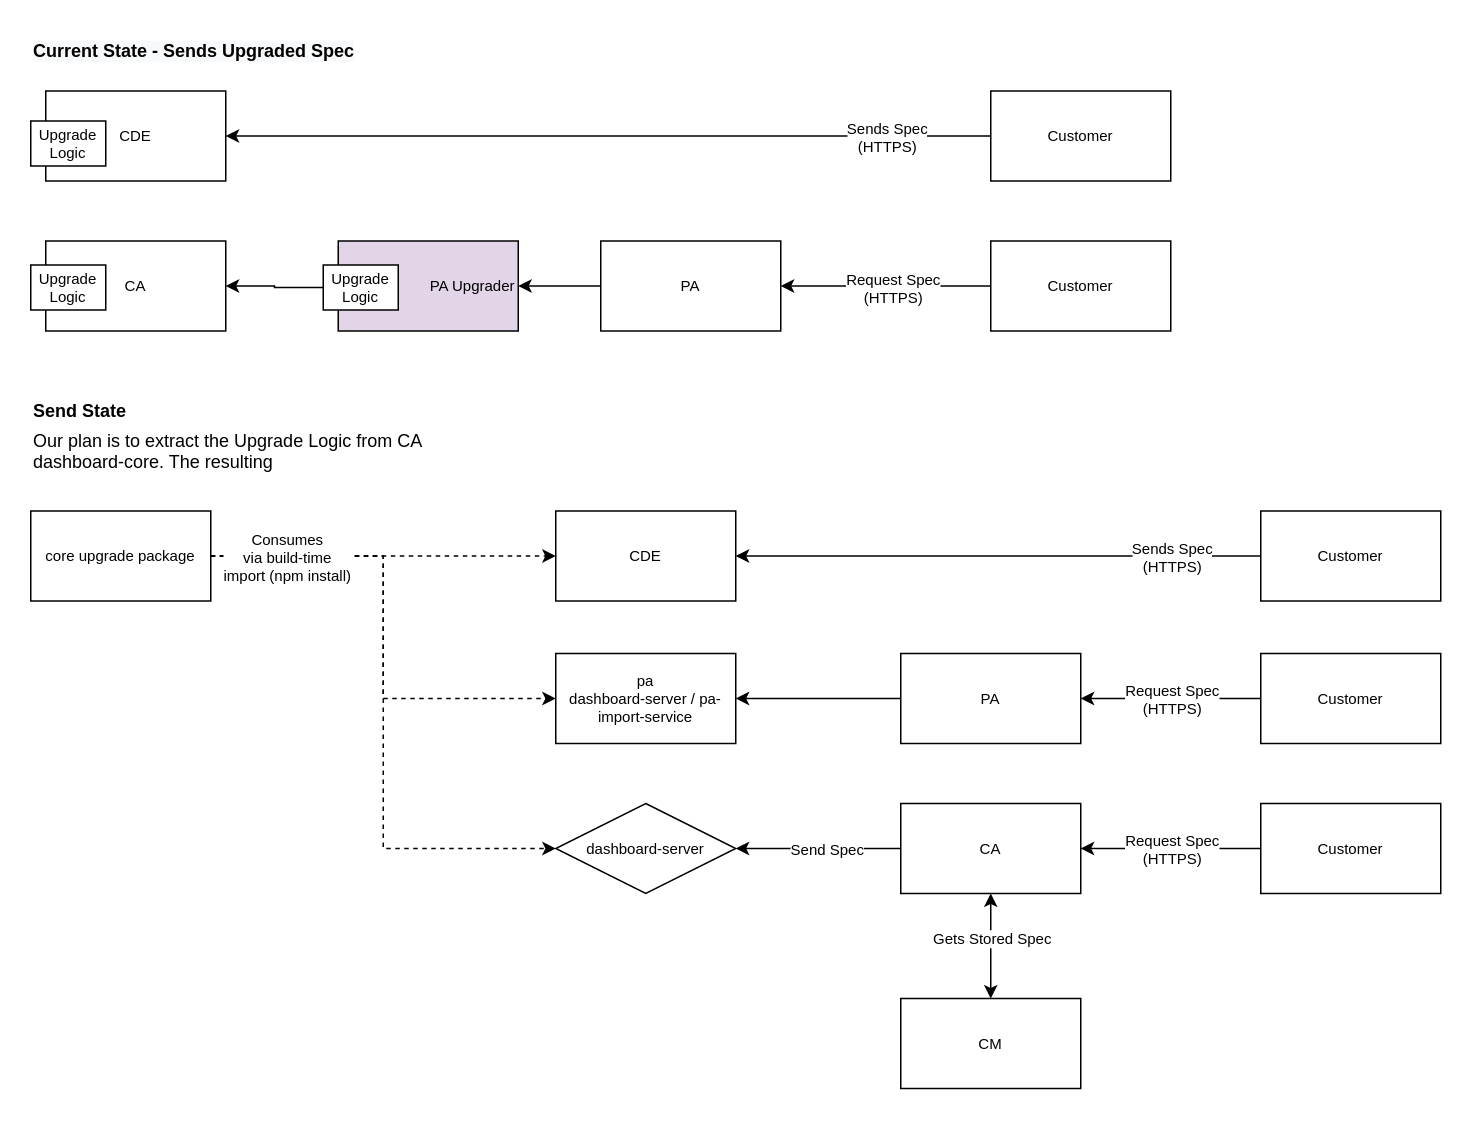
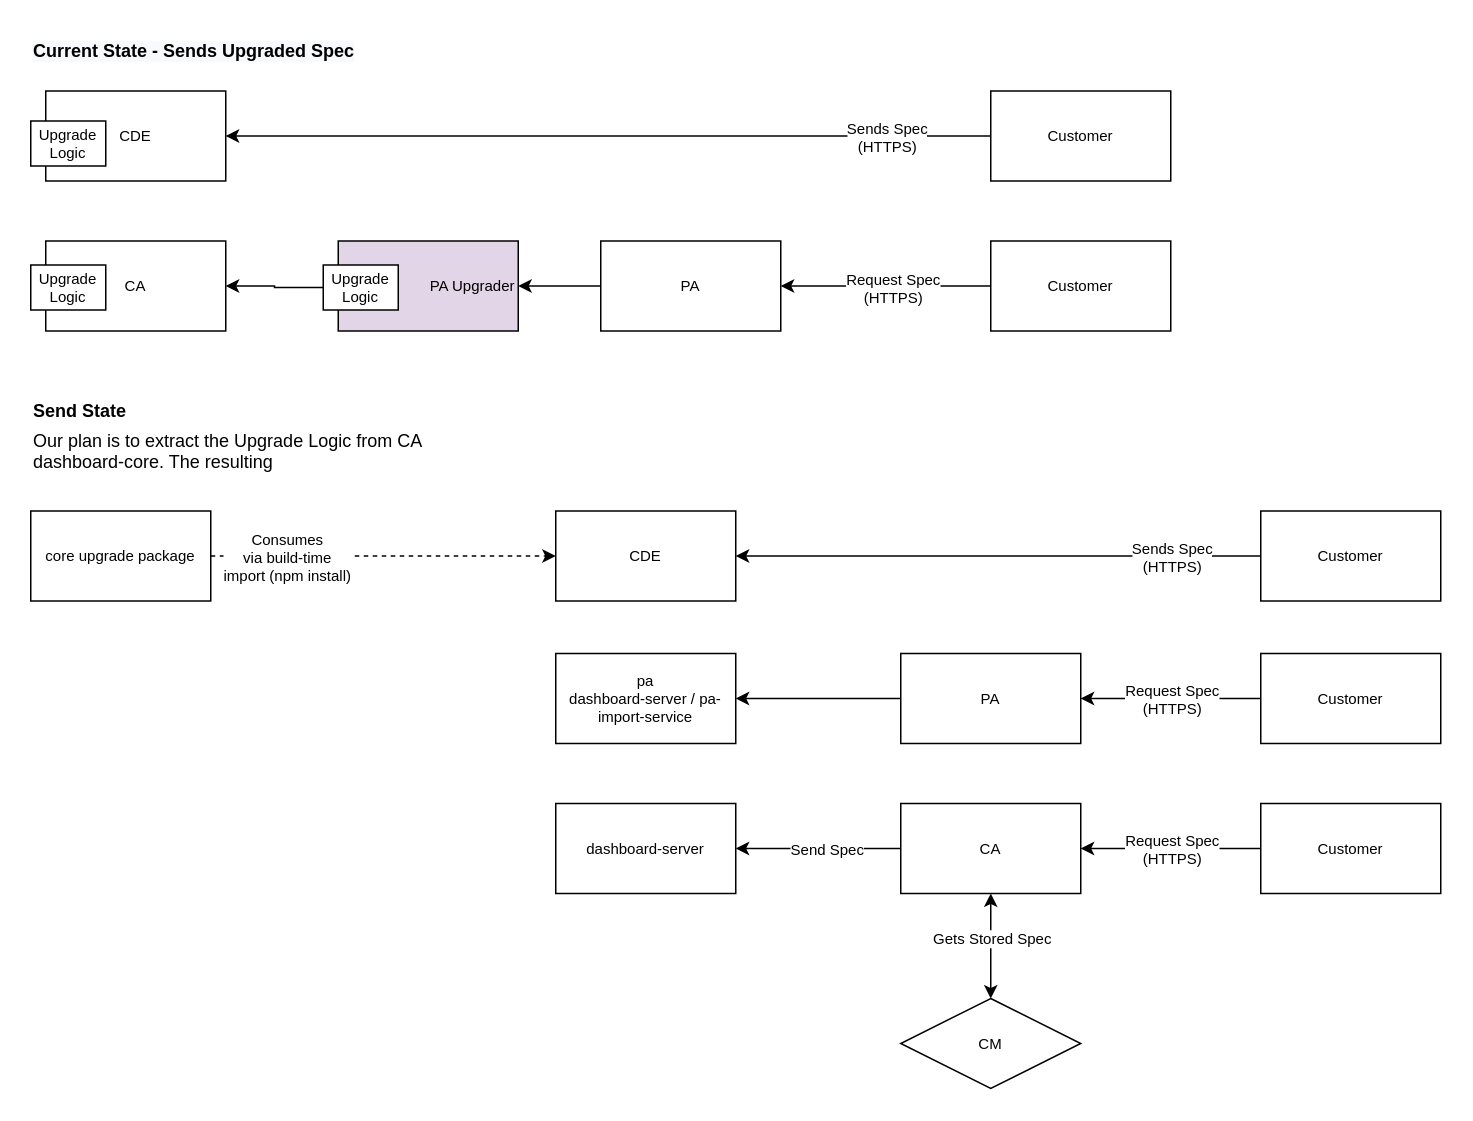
- <mxCell id="2" style="edgeStyle=orthogonalEdgeStyle;rounded=0;orthogonalLoop=1;jettySize=auto;html=1;exitX=1;exitY=0.5;exitDx=0;exitDy=0;entryX=0;entryY=0.5;entryDx=0;entryDy=0;startArrow=none;startFill=0;fontSize=10;dashed=1;" parent="1" source="6" target="38" edge="1"><mxGeometry relative="1" as="geometry" /></mxCell>
- <mxCell id="3" style="edgeStyle=orthogonalEdgeStyle;rounded=0;orthogonalLoop=1;jettySize=auto;html=1;entryX=0;entryY=0.5;entryDx=0;entryDy=0;fontSize=10;dashed=1;" parent="1" source="6" target="8" edge="1"><mxGeometry relative="1" as="geometry" /></mxCell>
- <mxCell id="8" value="dashboard-server" style="rhombus;whiteSpace=wrap;html=1;fontSize=10;" parent="1" vertex="1"><mxGeometry x="370" y="535" width="120" height="60" as="geometry" /></mxCell>
+ <mxCell id="8" value="dashboard-server" style="rounded=0;whiteSpace=wrap;html=1;fontSize=10;" parent="1" vertex="1"><mxGeometry x="370" y="535" width="120" height="60" as="geometry" /></mxCell>
- <mxCell id="17" value="CM" style="rounded=0;whiteSpace=wrap;html=1;fontSize=10;" parent="1" vertex="1"><mxGeometry x="600" y="665" width="120" height="60" as="geometry" /></mxCell>
+ <mxCell id="17" value="CM" style="rhombus;whiteSpace=wrap;html=1;fontSize=10;" parent="1" vertex="1"><mxGeometry x="600" y="665" width="120" height="60" as="geometry" /></mxCell>
